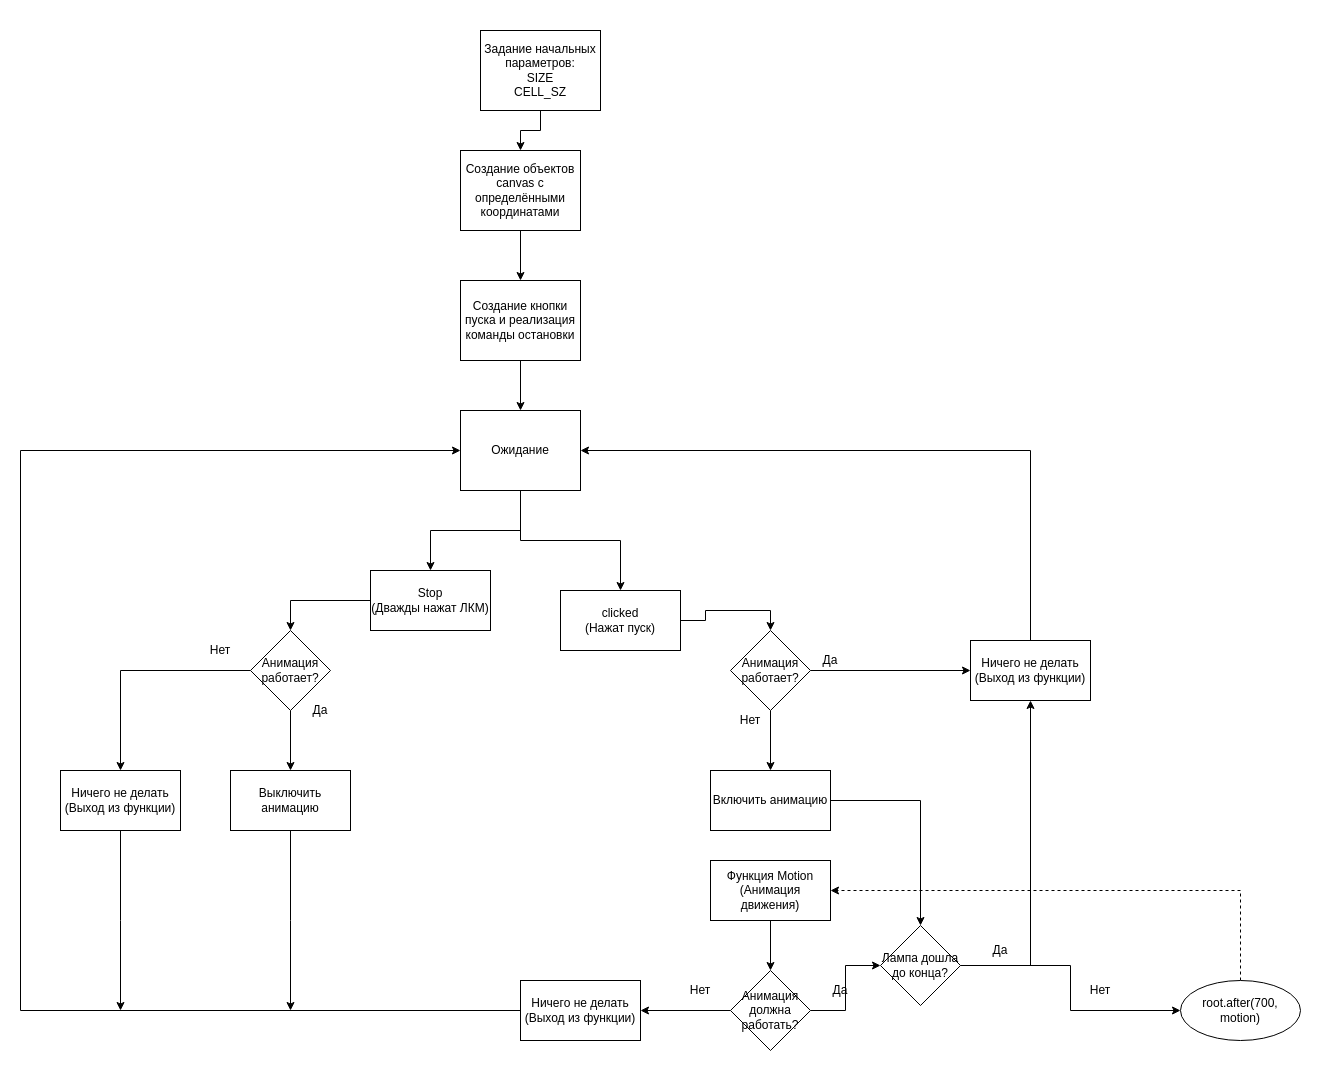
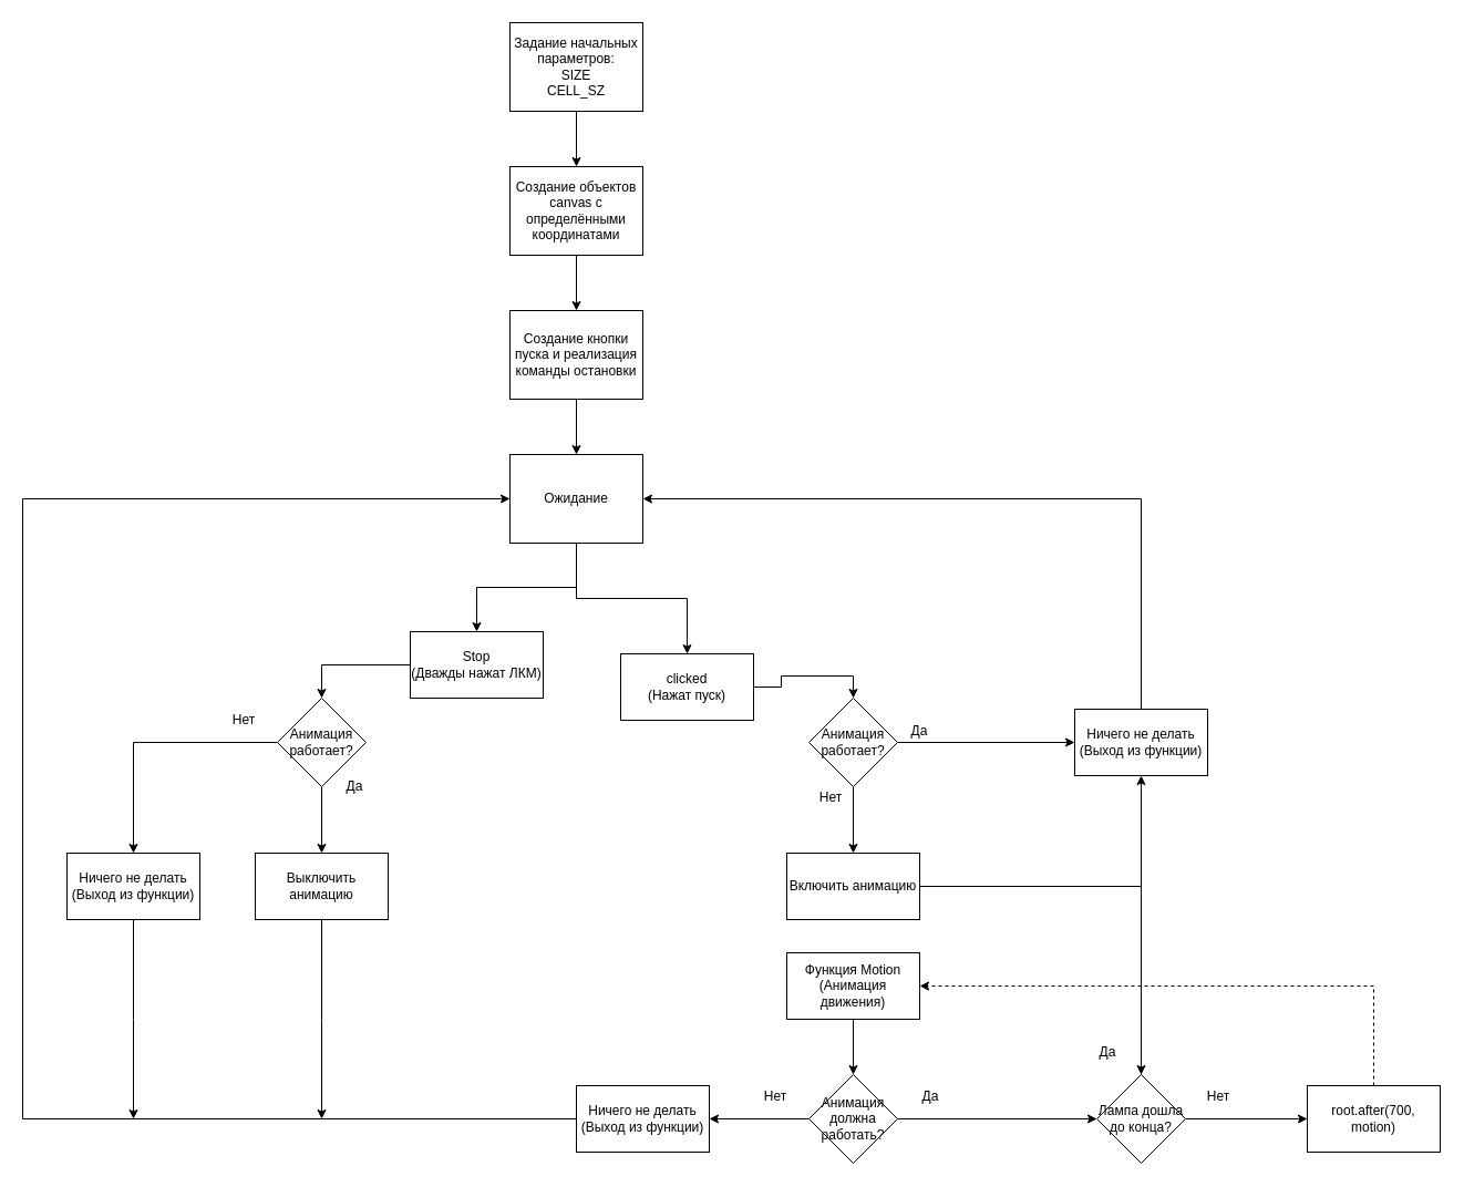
- <mxCell id="3" value="Задание начальных параметров:&lt;br&gt;SIZE&lt;br&gt;CELL_SZ" style="rounded=0;whiteSpace=wrap;html=1;" vertex="1" parent="1"><mxGeometry x="480" y="30" width="120" height="80" as="geometry" /></mxCell>
+ <mxCell id="3" value="Задание начальных параметров:&lt;br&gt;SIZE&lt;br&gt;CELL_SZ" style="rounded=0;whiteSpace=wrap;html=1;" vertex="1" parent="1"><mxGeometry x="460" y="20" width="120" height="80" as="geometry" /></mxCell>
- <mxCell id="30" value="Лампа дошла до конца?" style="rhombus;whiteSpace=wrap;html=1;" vertex="1" parent="1"><mxGeometry x="880" y="925" width="80" height="80" as="geometry" /></mxCell>
+ <mxCell id="30" value="Лампа дошла до конца?" style="rhombus;whiteSpace=wrap;html=1;" vertex="1" parent="1"><mxGeometry x="990" y="970" width="80" height="80" as="geometry" /></mxCell>
- <mxCell id="33" value="root.after(700, motion)" style="ellipse;whiteSpace=wrap;html=1;" vertex="1" parent="1"><mxGeometry x="1180" y="980" width="120" height="60" as="geometry" /></mxCell>
+ <mxCell id="33" value="root.after(700, motion)" style="rounded=0;whiteSpace=wrap;html=1;" vertex="1" parent="1"><mxGeometry x="1180" y="980" width="120" height="60" as="geometry" /></mxCell>
